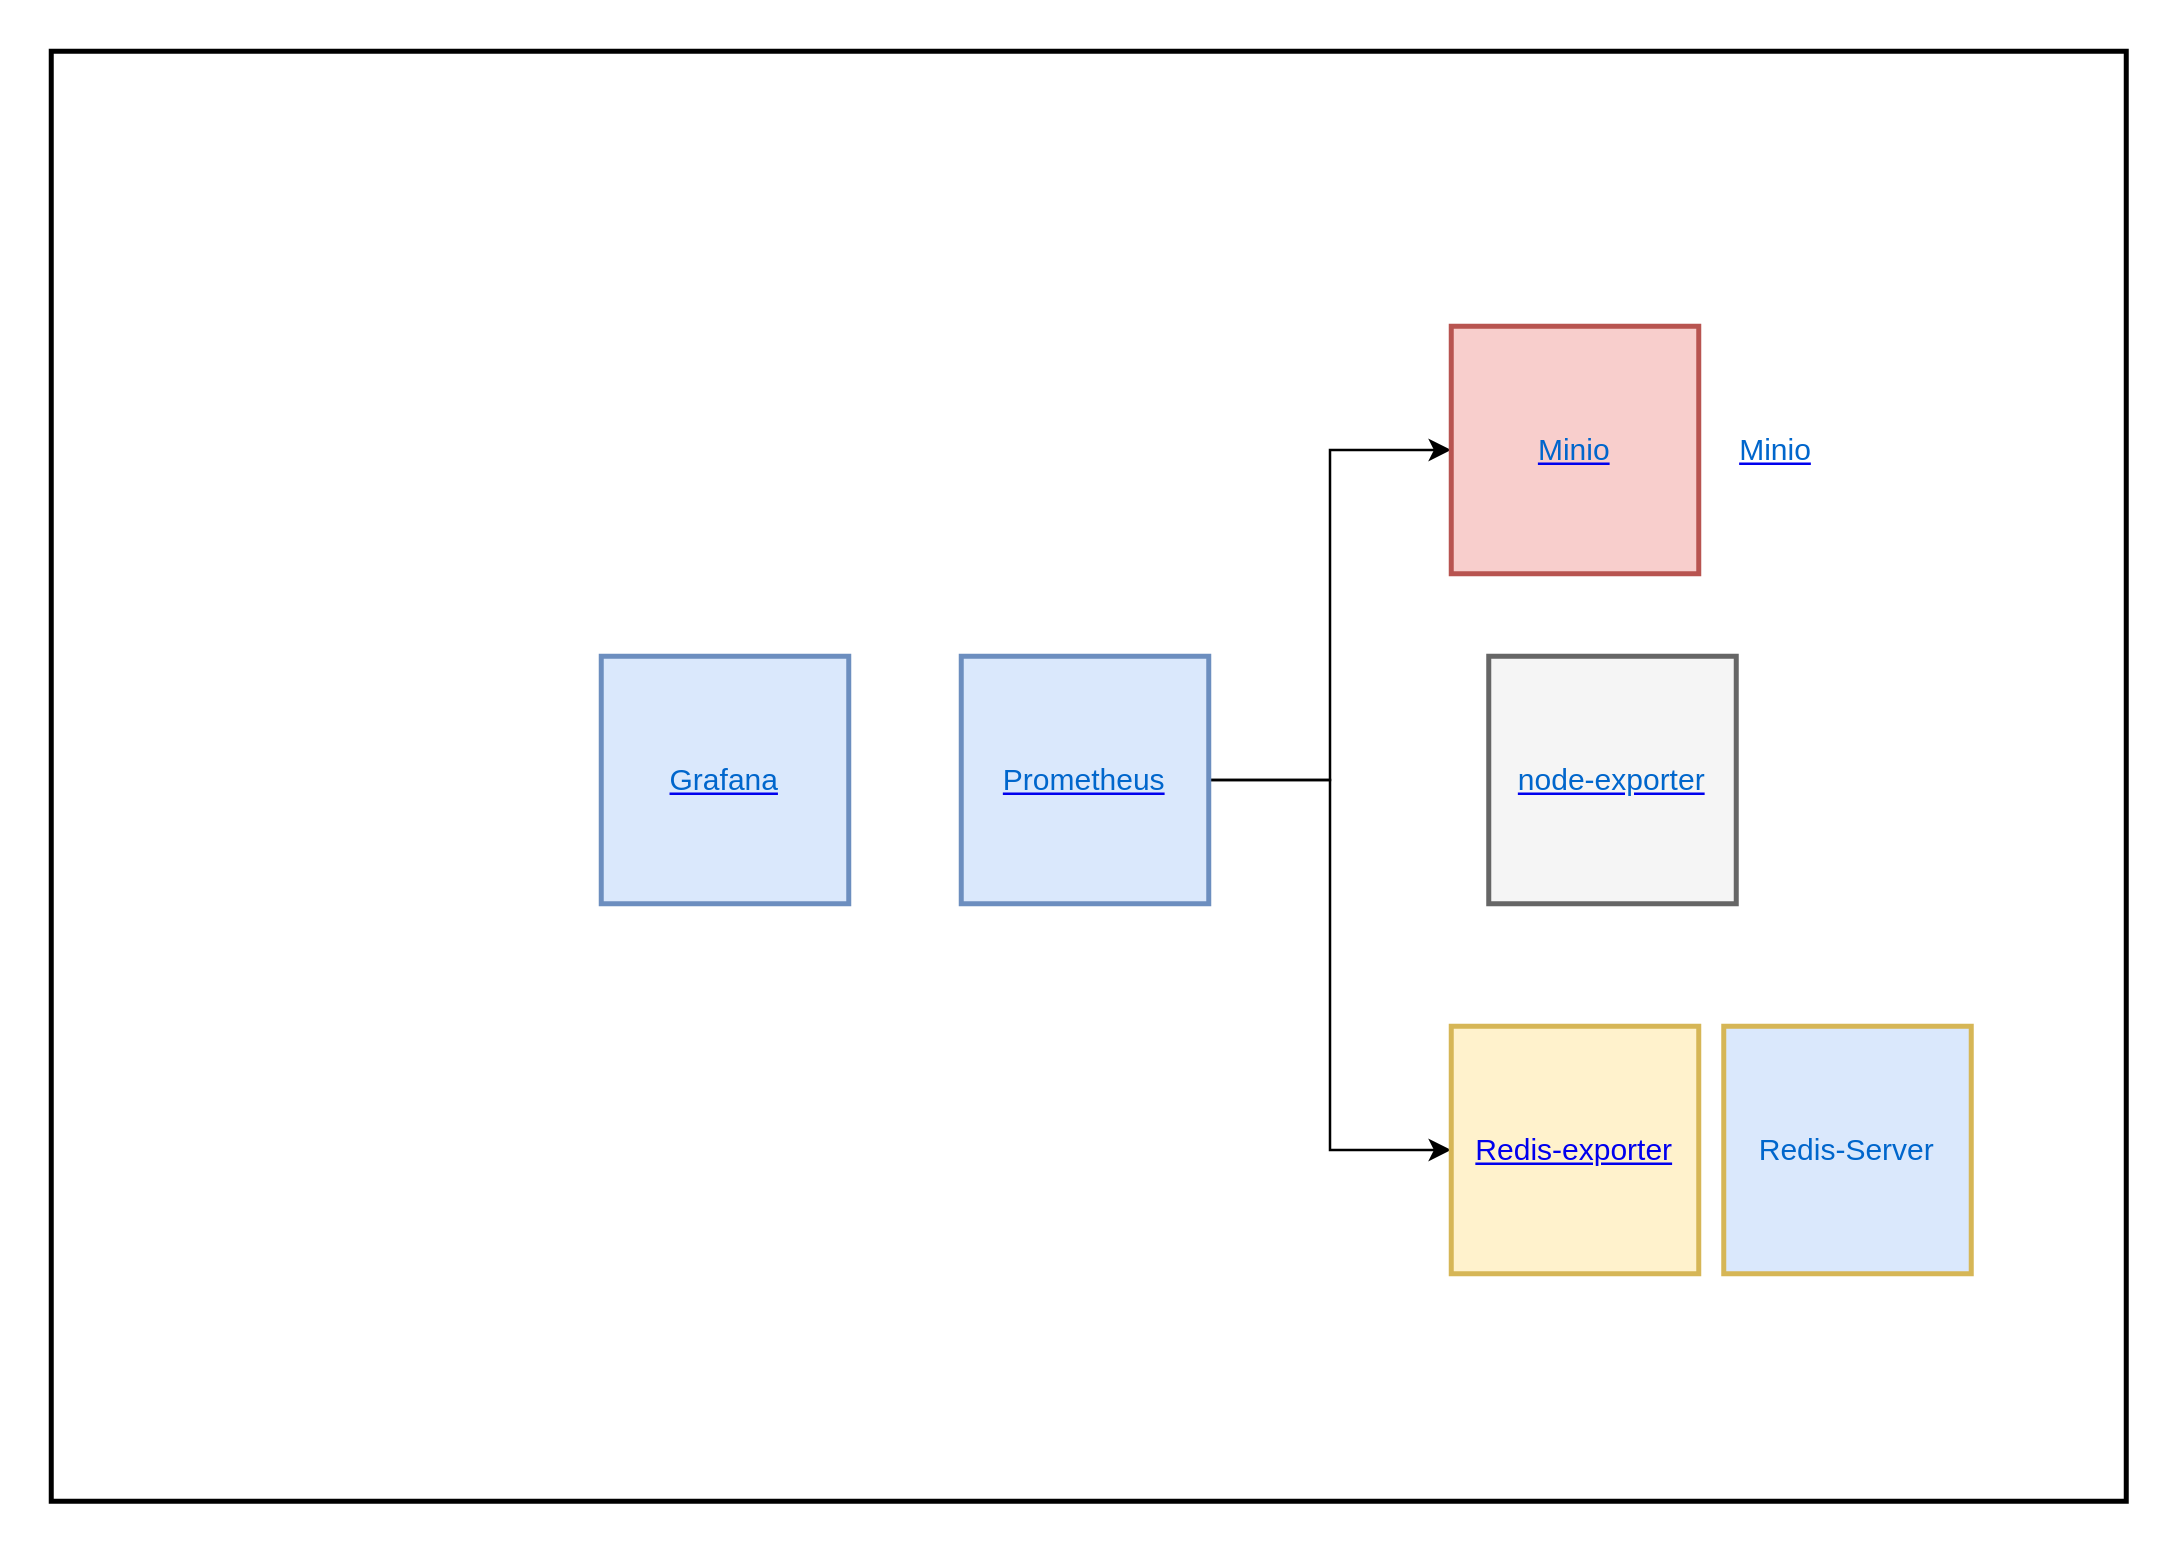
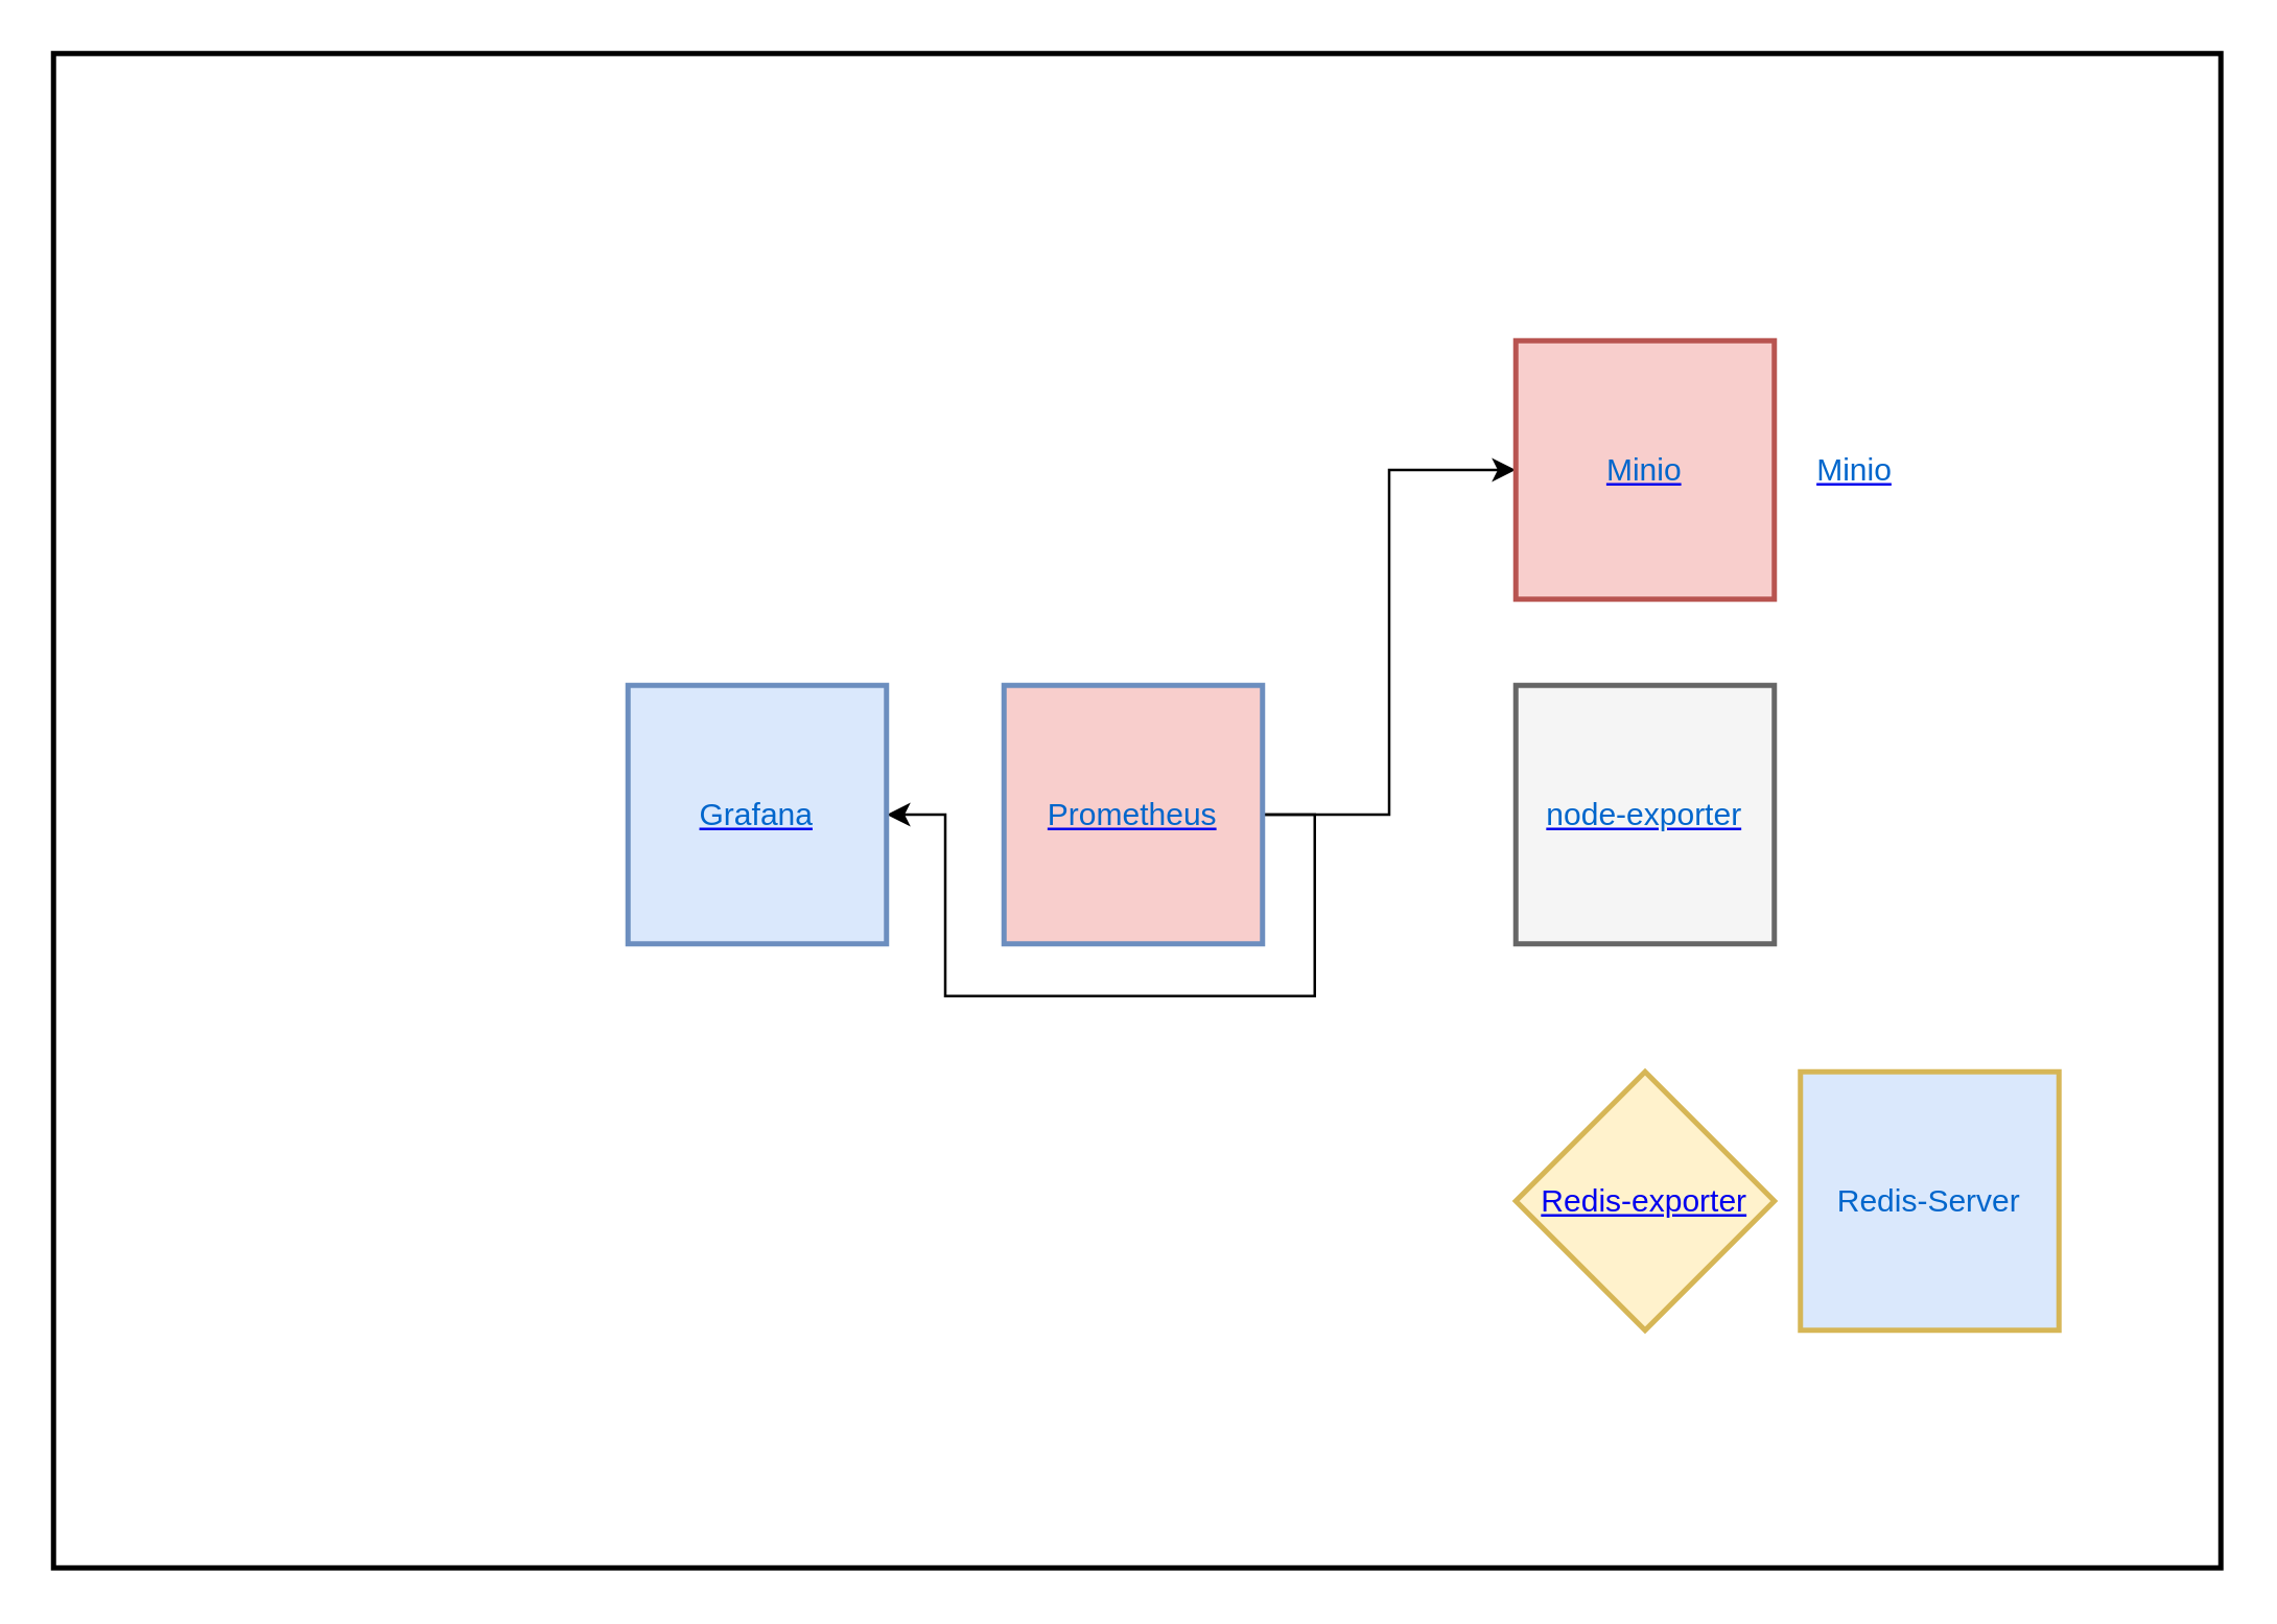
- <mxCell id="5" value="&lt;a href=&quot;http://localhost:19090&quot;&gt;&lt;font color=&quot;#0066cc&quot;&gt;Prometheus&lt;/font&gt;&lt;/a&gt;" style="whiteSpace=wrap;html=1;aspect=fixed;strokeWidth=2;fillColor=#dae8fc;strokeColor=#6c8ebf;" vertex="1" parent="1"><mxGeometry x="384" y="262" width="99" height="99" as="geometry" /></mxCell>
+ <mxCell id="5" value="&lt;a href=&quot;http://localhost:19090&quot;&gt;&lt;font color=&quot;#0066cc&quot;&gt;Prometheus&lt;/font&gt;&lt;/a&gt;" style="whiteSpace=wrap;html=1;aspect=fixed;strokeWidth=2;fillColor=#f8cecc;strokeColor=#6c8ebf;" vertex="1" parent="1"><mxGeometry x="384" y="262" width="99" height="99" as="geometry" /></mxCell>
- <mxCell id="7" value="&lt;a href=&quot;http://localhost:19100/metrics&quot;&gt;&lt;font color=&quot;#0066cc&quot;&gt;node-exporter&lt;/font&gt;&lt;/a&gt;" style="whiteSpace=wrap;html=1;aspect=fixed;strokeWidth=2;fillColor=#f5f5f5;strokeColor=#666666;fontColor=#333333;" vertex="1" parent="1"><mxGeometry x="595" y="262" width="99" height="99" as="geometry" /></mxCell>
+ <mxCell id="7" value="&lt;a href=&quot;http://localhost:19100/metrics&quot;&gt;&lt;font color=&quot;#0066cc&quot;&gt;node-exporter&lt;/font&gt;&lt;/a&gt;" style="whiteSpace=wrap;html=1;aspect=fixed;strokeWidth=2;fillColor=#f5f5f5;strokeColor=#666666;fontColor=#333333;" vertex="1" parent="1"><mxGeometry x="580" y="262" width="99" height="99" as="geometry" /></mxCell>
- <mxCell id="4" style="edgeStyle=orthogonalEdgeStyle;rounded=0;orthogonalLoop=1;jettySize=auto;html=1;exitX=1;exitY=0.5;exitDx=0;exitDy=0;entryX=0;entryY=0.5;entryDx=0;entryDy=0;fontColor=#0066CC;" edge="1" parent="1" source="5" target="10"><mxGeometry relative="1" as="geometry" /></mxCell>
+ <mxCell id="4" style="edgeStyle=orthogonalEdgeStyle;rounded=0;orthogonalLoop=1;jettySize=auto;html=1;exitX=1;exitY=0.5;exitDx=0;exitDy=0;fontColor=#0066CC;" edge="1" parent="1" source="5" target="6"><mxGeometry relative="1" as="geometry" /></mxCell>
- <mxCell id="10" value="&lt;a href=&quot;http://localhost:19121/metrics&quot;&gt;Redis-exporter&lt;/a&gt;" style="whiteSpace=wrap;html=1;aspect=fixed;strokeWidth=2;fillColor=#fff2cc;strokeColor=#d6b656;" vertex="1" parent="1"><mxGeometry x="580" y="410" width="99" height="99" as="geometry" /></mxCell>
+ <mxCell id="10" value="&lt;a href=&quot;http://localhost:19121/metrics&quot;&gt;Redis-exporter&lt;/a&gt;" style="rhombus;whiteSpace=wrap;html=1;aspect=fixed;strokeWidth=2;fillColor=#fff2cc;strokeColor=#d6b656;" vertex="1" parent="1"><mxGeometry x="580" y="410" width="99" height="99" as="geometry" /></mxCell>
